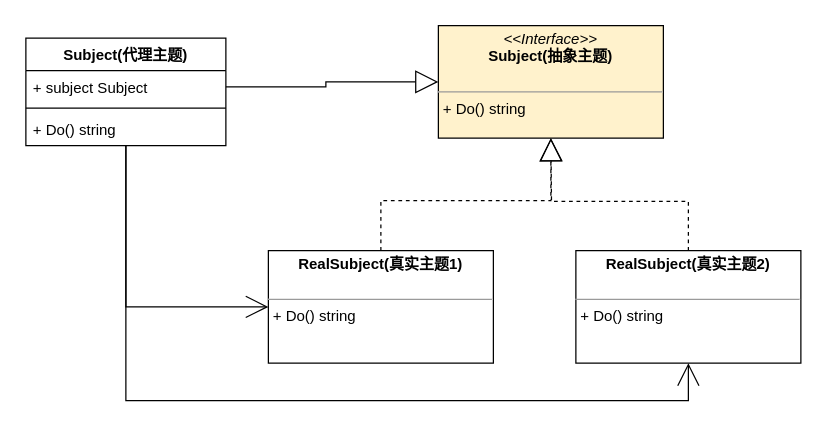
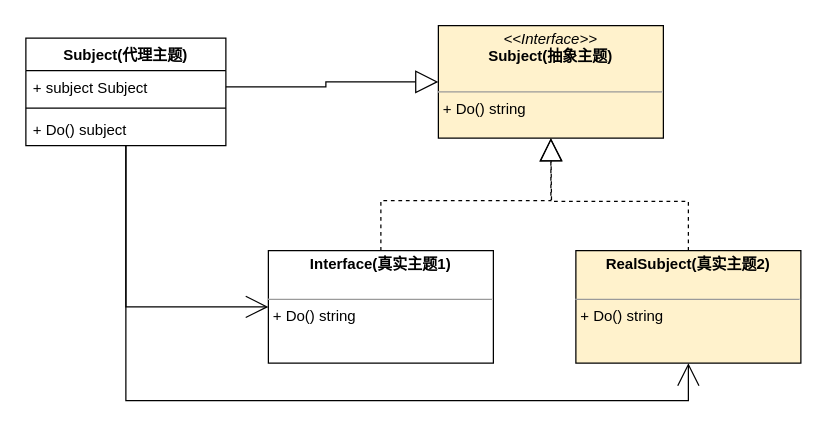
- <mxCell id="10" value="+ Do() string" style="text;strokeColor=none;fillColor=none;align=left;verticalAlign=top;spacingLeft=4;spacingRight=4;overflow=hidden;rotatable=0;points=[[0,0.5,0,0,0],[0.5,1,0,0,0],[1,0.5,0,0,0]];portConstraint=eastwest;whiteSpace=wrap;html=1;" vertex="1" parent="7"><mxGeometry y="60" width="160" height="26" as="geometry" /></mxCell>
+ <mxCell id="10" value="+ Do() subject" style="text;strokeColor=none;fillColor=none;align=left;verticalAlign=top;spacingLeft=4;spacingRight=4;overflow=hidden;rotatable=0;points=[[0,0.5,0,0,0],[0.5,1,0,0,0],[1,0.5,0,0,0]];portConstraint=eastwest;whiteSpace=wrap;html=1;" vertex="1" parent="7"><mxGeometry y="60" width="160" height="26" as="geometry" /></mxCell>
- <mxCell id="4" value="&lt;p style=&quot;margin:0px;margin-top:4px;text-align:center;&quot;&gt;&lt;b&gt;RealSubject(真实主题1)&lt;/b&gt;&lt;/p&gt;&lt;br&gt;&lt;hr size=&quot;1&quot;&gt;&lt;p style=&quot;margin:0px;margin-left:4px;&quot;&gt;+ Do() string&lt;/p&gt;" style="verticalAlign=top;align=left;overflow=fill;fontSize=12;fontFamily=Helvetica;html=1;whiteSpace=wrap;" vertex="1" parent="1"><mxGeometry x="214" y="200" width="180" height="90" as="geometry" /></mxCell>
+ <mxCell id="4" value="&lt;p style=&quot;margin:0px;margin-top:4px;text-align:center;&quot;&gt;&lt;b&gt;Interface(真实主题1)&lt;/b&gt;&lt;/p&gt;&lt;br&gt;&lt;hr size=&quot;1&quot;&gt;&lt;p style=&quot;margin:0px;margin-left:4px;&quot;&gt;+ Do() string&lt;/p&gt;" style="verticalAlign=top;align=left;overflow=fill;fontSize=12;fontFamily=Helvetica;html=1;whiteSpace=wrap;" vertex="1" parent="1"><mxGeometry x="214" y="200" width="180" height="90" as="geometry" /></mxCell>
- <mxCell id="6" value="&lt;p style=&quot;margin:0px;margin-top:4px;text-align:center;&quot;&gt;&lt;b&gt;RealSubject(真实主题2)&lt;/b&gt;&lt;/p&gt;&lt;br&gt;&lt;hr size=&quot;1&quot;&gt;&lt;p style=&quot;margin:0px;margin-left:4px;&quot;&gt;+ Do() string&lt;/p&gt;" style="verticalAlign=top;align=left;overflow=fill;fontSize=12;fontFamily=Helvetica;html=1;whiteSpace=wrap;" vertex="1" parent="1"><mxGeometry x="460" y="200" width="180" height="90" as="geometry" /></mxCell>
+ <mxCell id="6" value="&lt;p style=&quot;margin:0px;margin-top:4px;text-align:center;&quot;&gt;&lt;b&gt;RealSubject(真实主题2)&lt;/b&gt;&lt;/p&gt;&lt;br&gt;&lt;hr size=&quot;1&quot;&gt;&lt;p style=&quot;margin:0px;margin-left:4px;&quot;&gt;+ Do() string&lt;/p&gt;" style="verticalAlign=top;align=left;overflow=fill;fontSize=12;fontFamily=Helvetica;html=1;whiteSpace=wrap;fillColor=#fff2cc;" vertex="1" parent="1"><mxGeometry x="460" y="200" width="180" height="90" as="geometry" /></mxCell>
